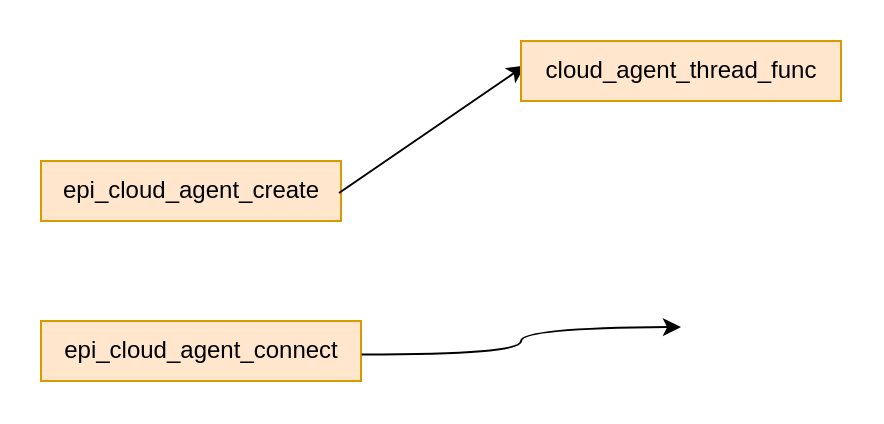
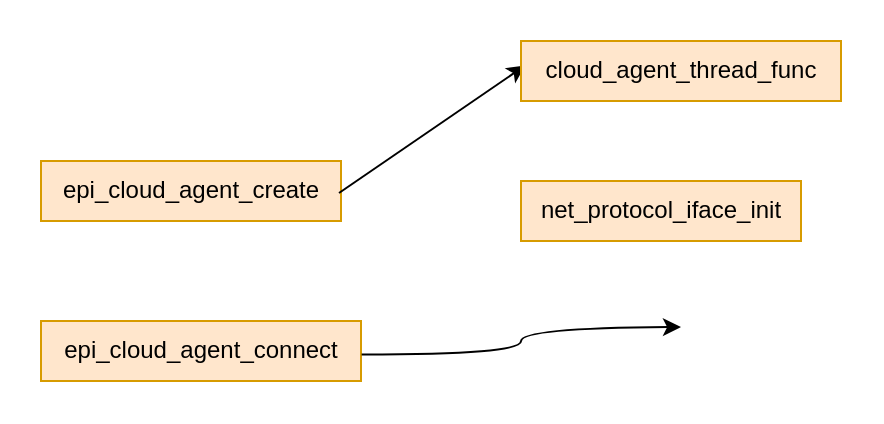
+ <mxCell id="7" value="net_protocol_iface_init" style="text;html=1;align=center;verticalAlign=middle;resizable=0;points=[];autosize=1;strokeColor=#d79b00;fillColor=#ffe6cc;" vertex="1" parent="1"><mxGeometry x="260" y="90" width="140" height="30" as="geometry" /></mxCell>
